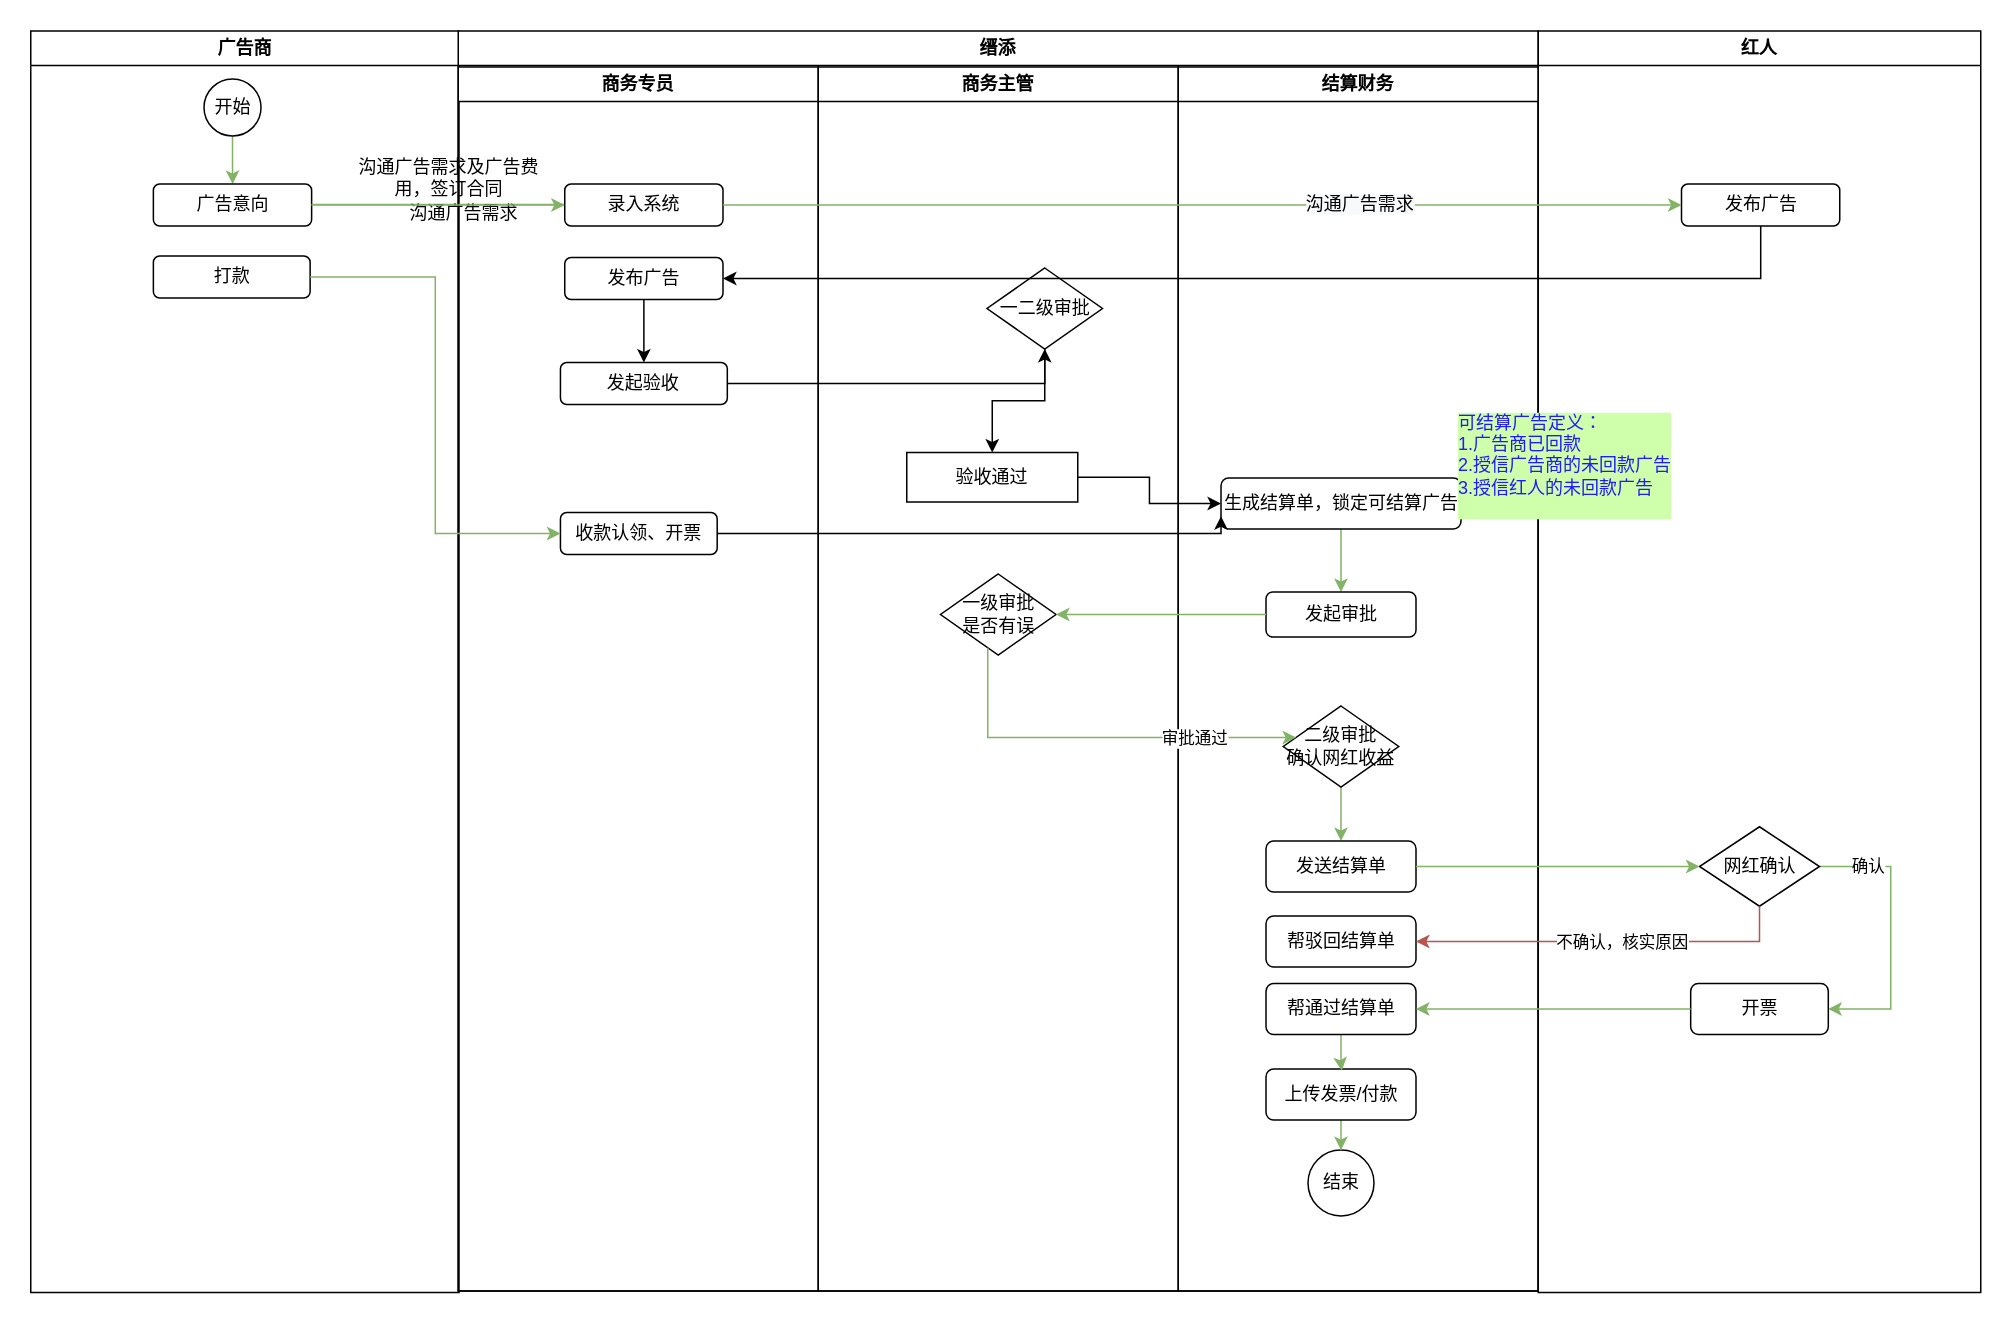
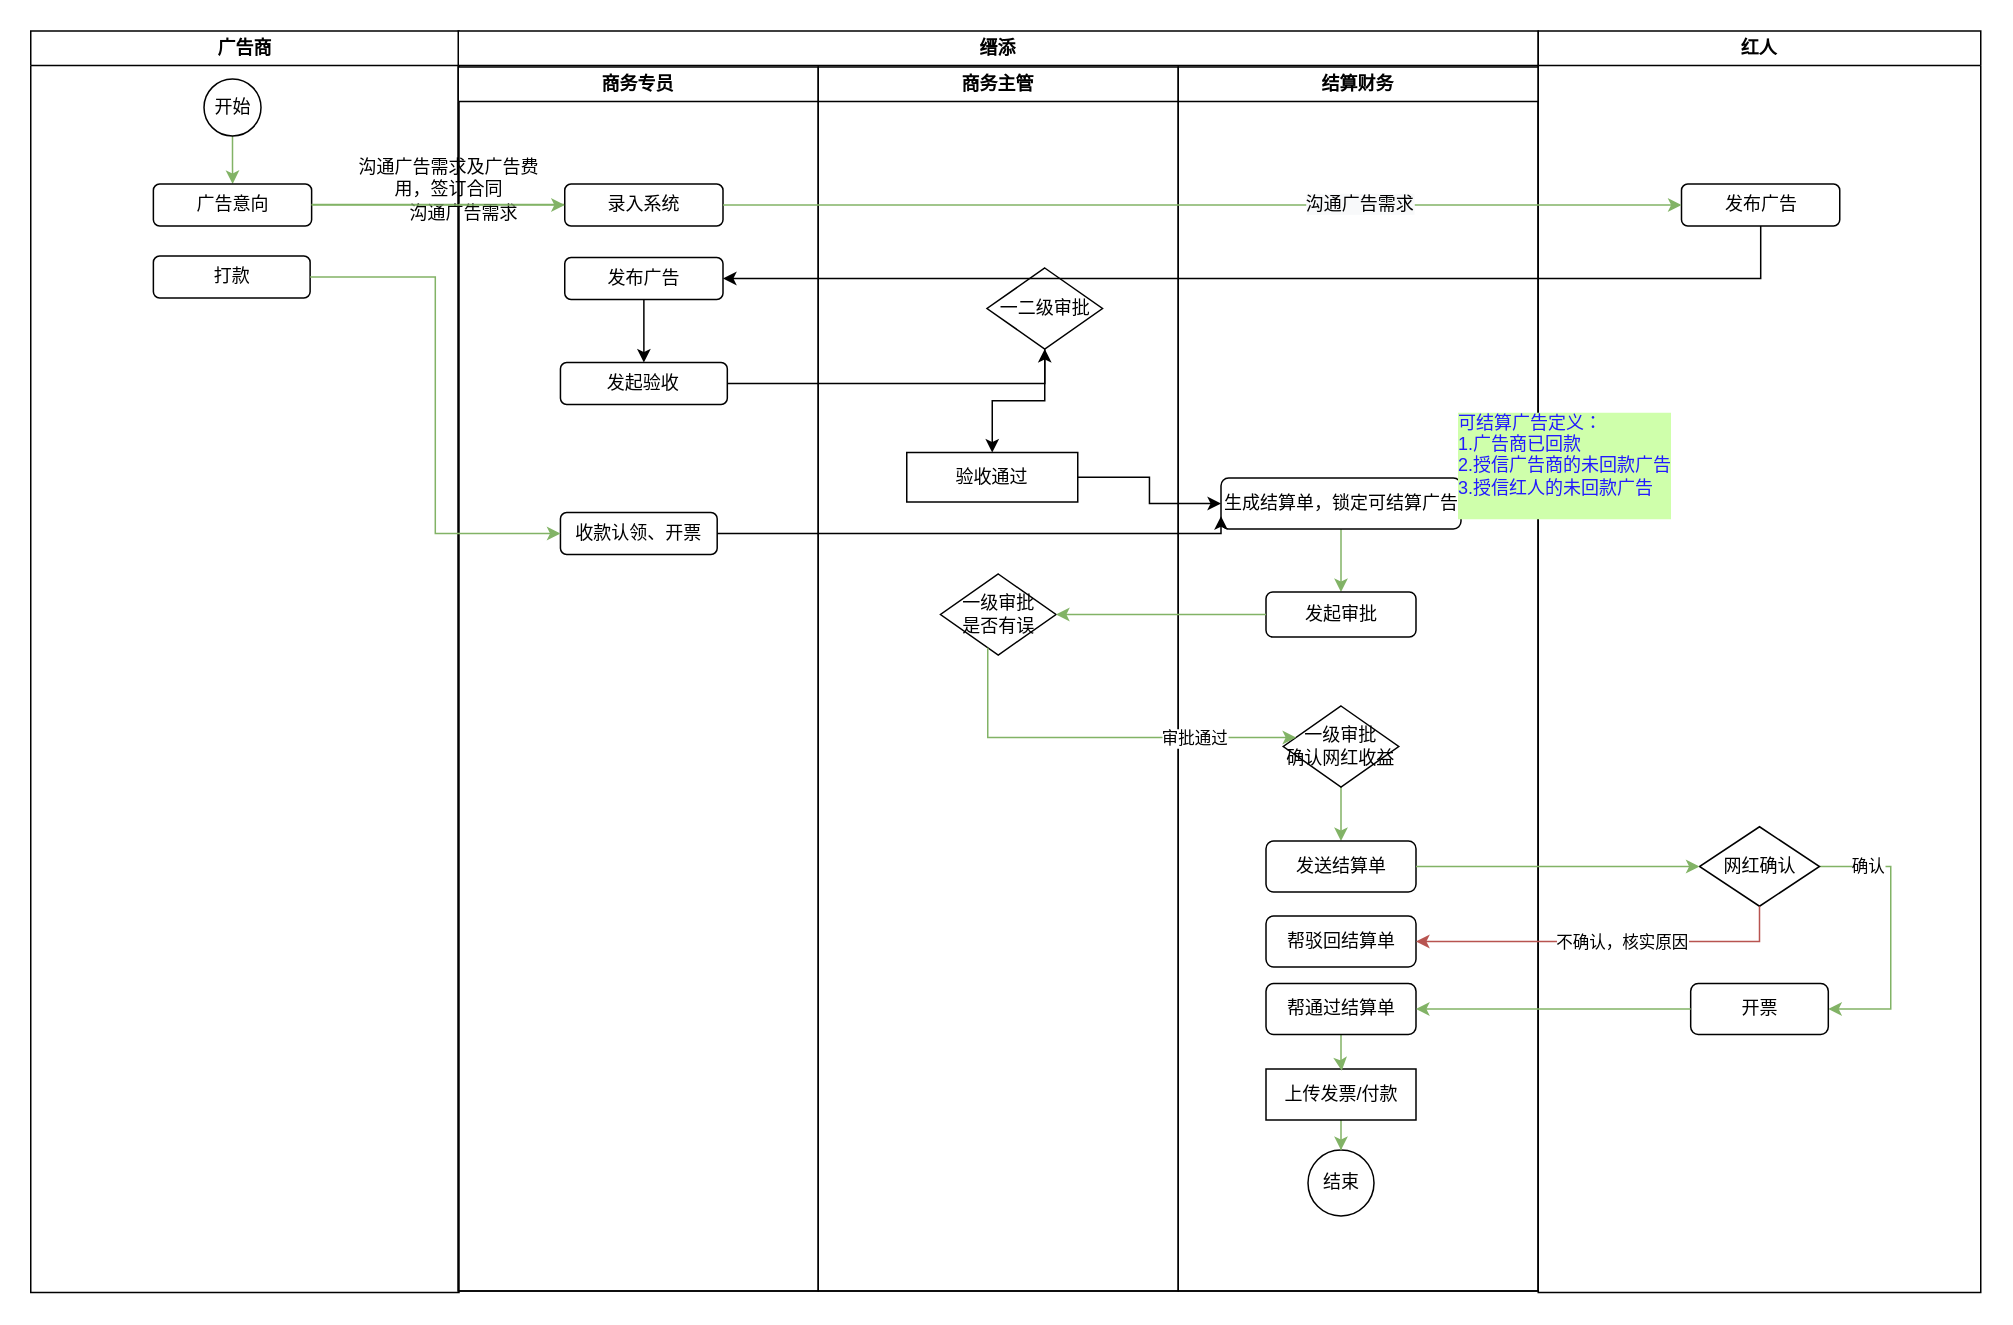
- <mxCell id="27" value="二级审批&lt;br&gt;确认网红收益" style="rhombus;whiteSpace=wrap;html=1;labelBackgroundColor=none;fontColor=default;align=center;" parent="22" vertex="1"><mxGeometry x="70" y="426" width="77" height="54" as="geometry" /></mxCell>
+ <mxCell id="27" value="一级审批&lt;br&gt;确认网红收益" style="rhombus;whiteSpace=wrap;html=1;labelBackgroundColor=none;fontColor=default;align=center;" parent="22" vertex="1"><mxGeometry x="70" y="426" width="77" height="54" as="geometry" /></mxCell>
- <mxCell id="32" value="上传发票/付款" style="rounded=1;whiteSpace=wrap;html=1;labelBackgroundColor=none;fontColor=default;align=center;" parent="22" vertex="1"><mxGeometry x="58.5" y="668" width="100" height="34" as="geometry" /></mxCell>
+ <mxCell id="32" value="上传发票/付款" style="whiteSpace=wrap;html=1;labelBackgroundColor=none;fontColor=default;align=center;rounded=0;" parent="22" vertex="1"><mxGeometry x="58.5" y="668" width="100" height="34" as="geometry" /></mxCell>
